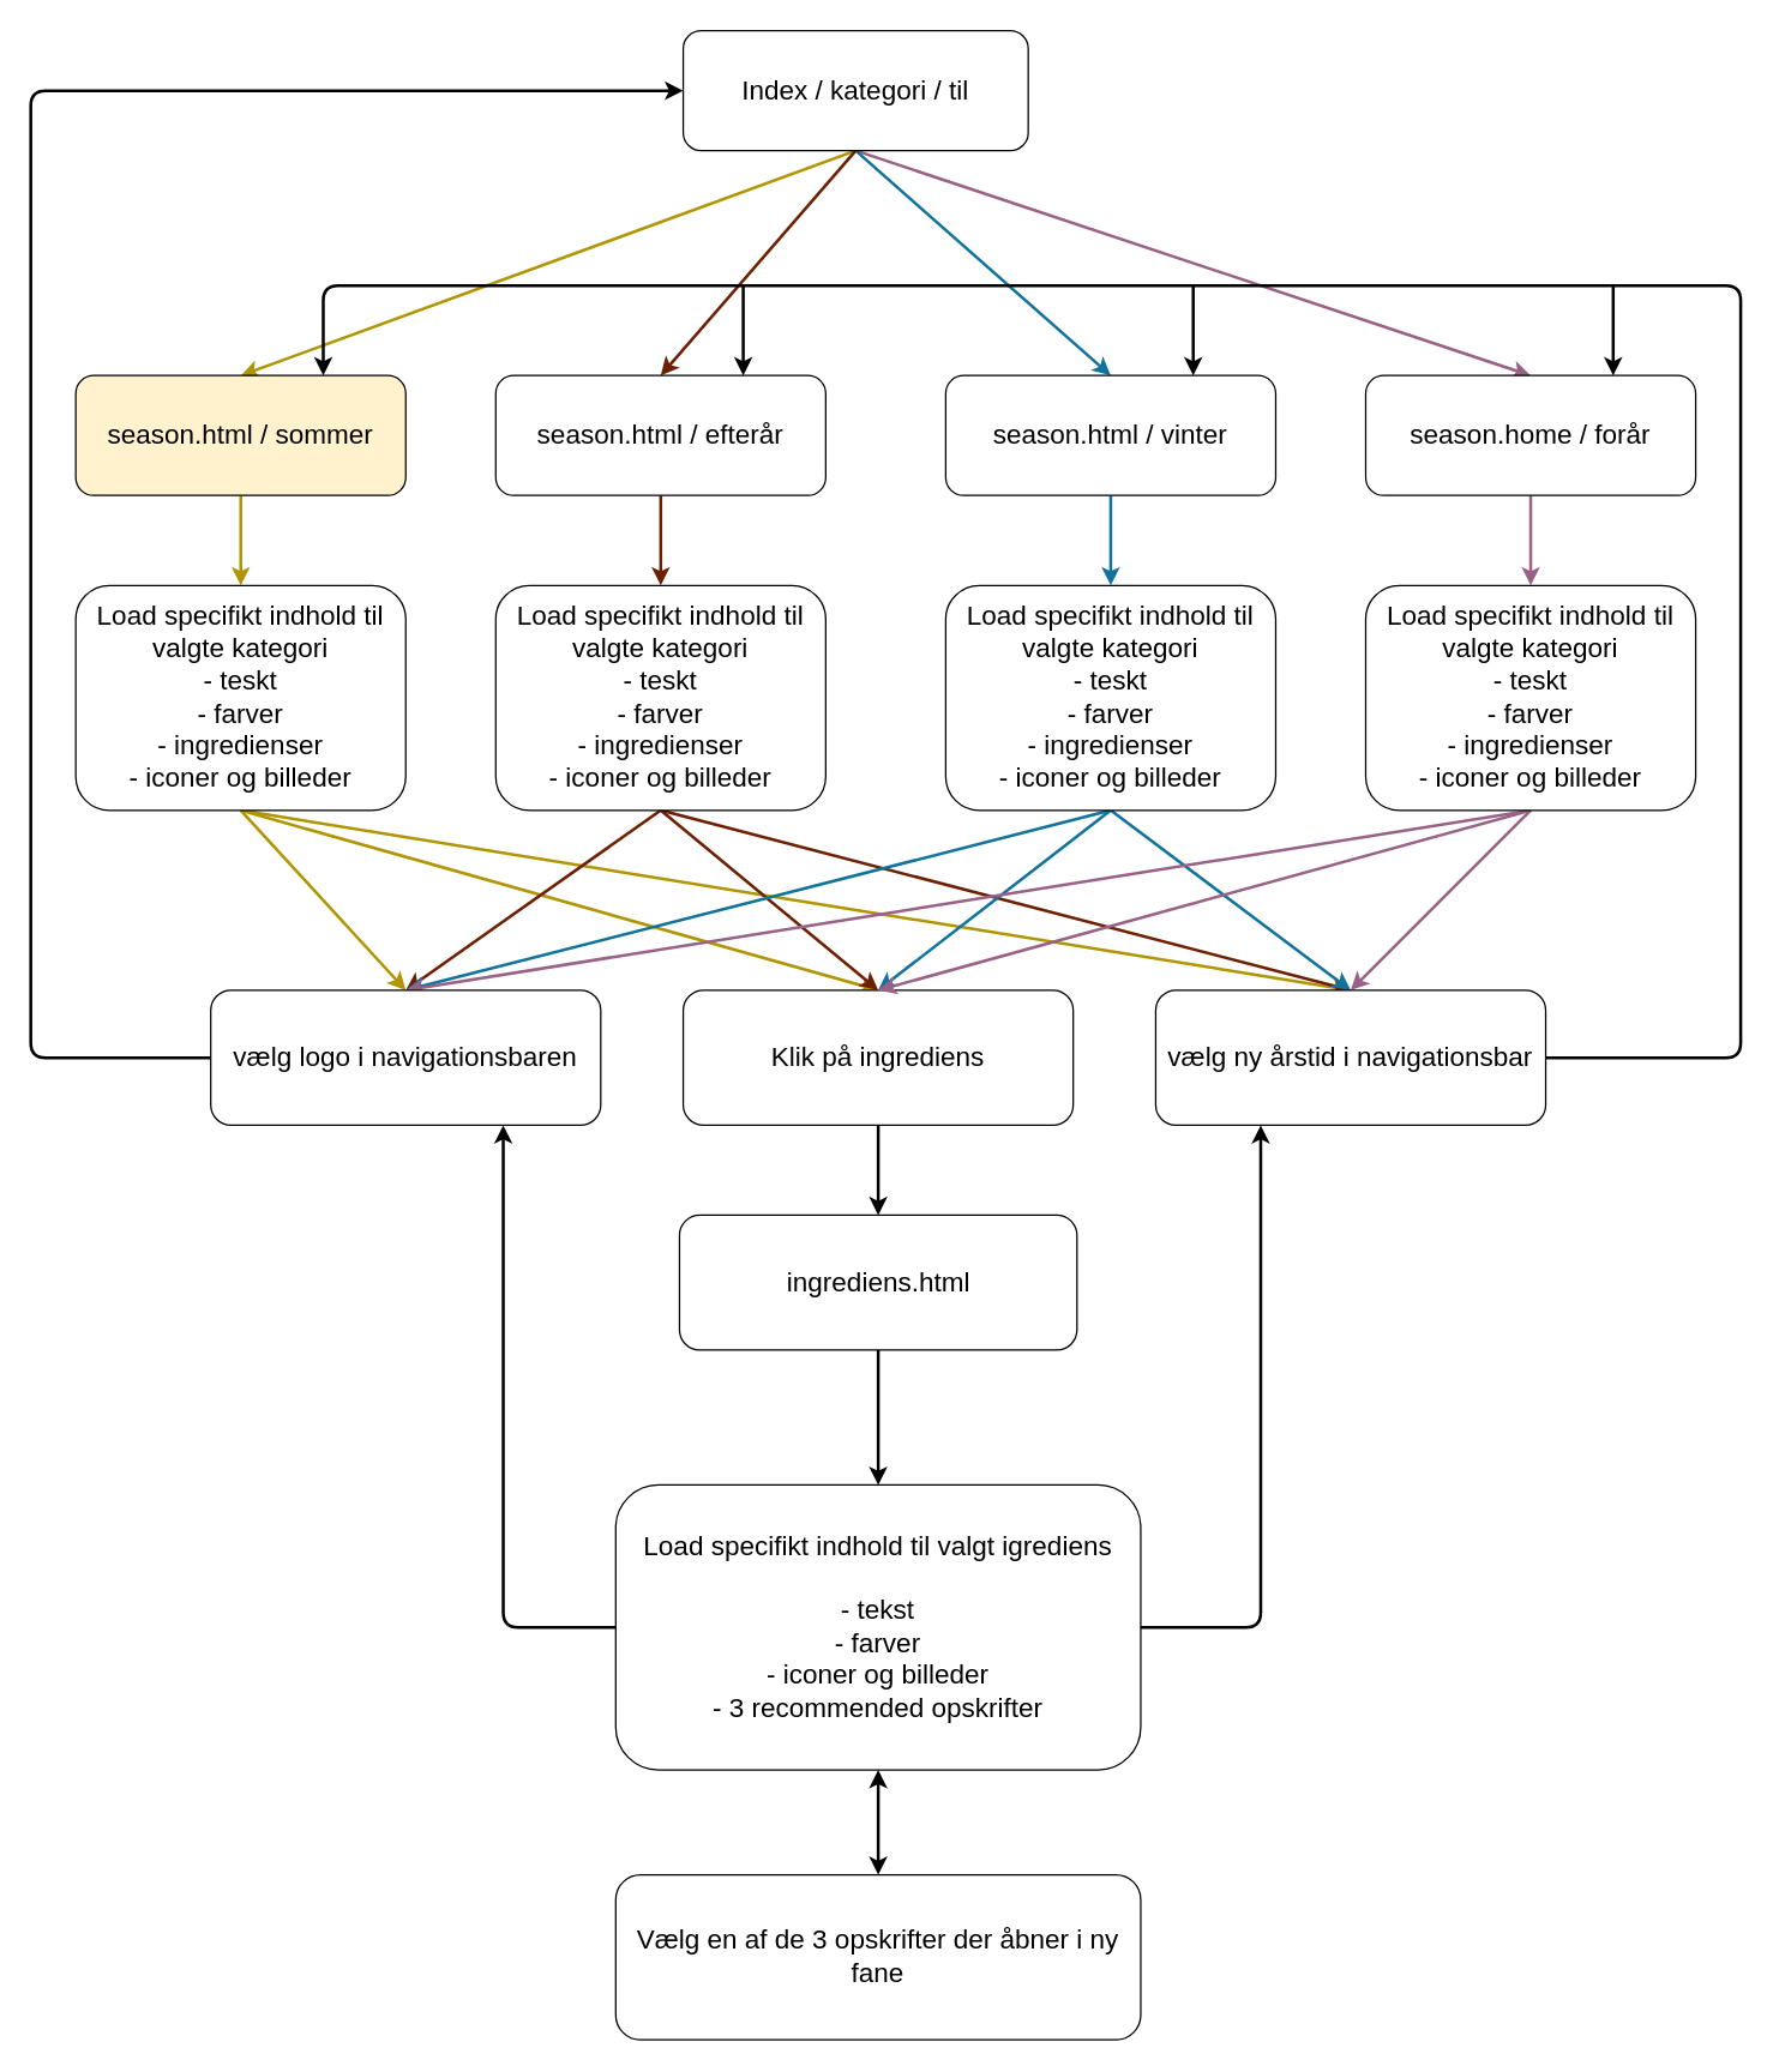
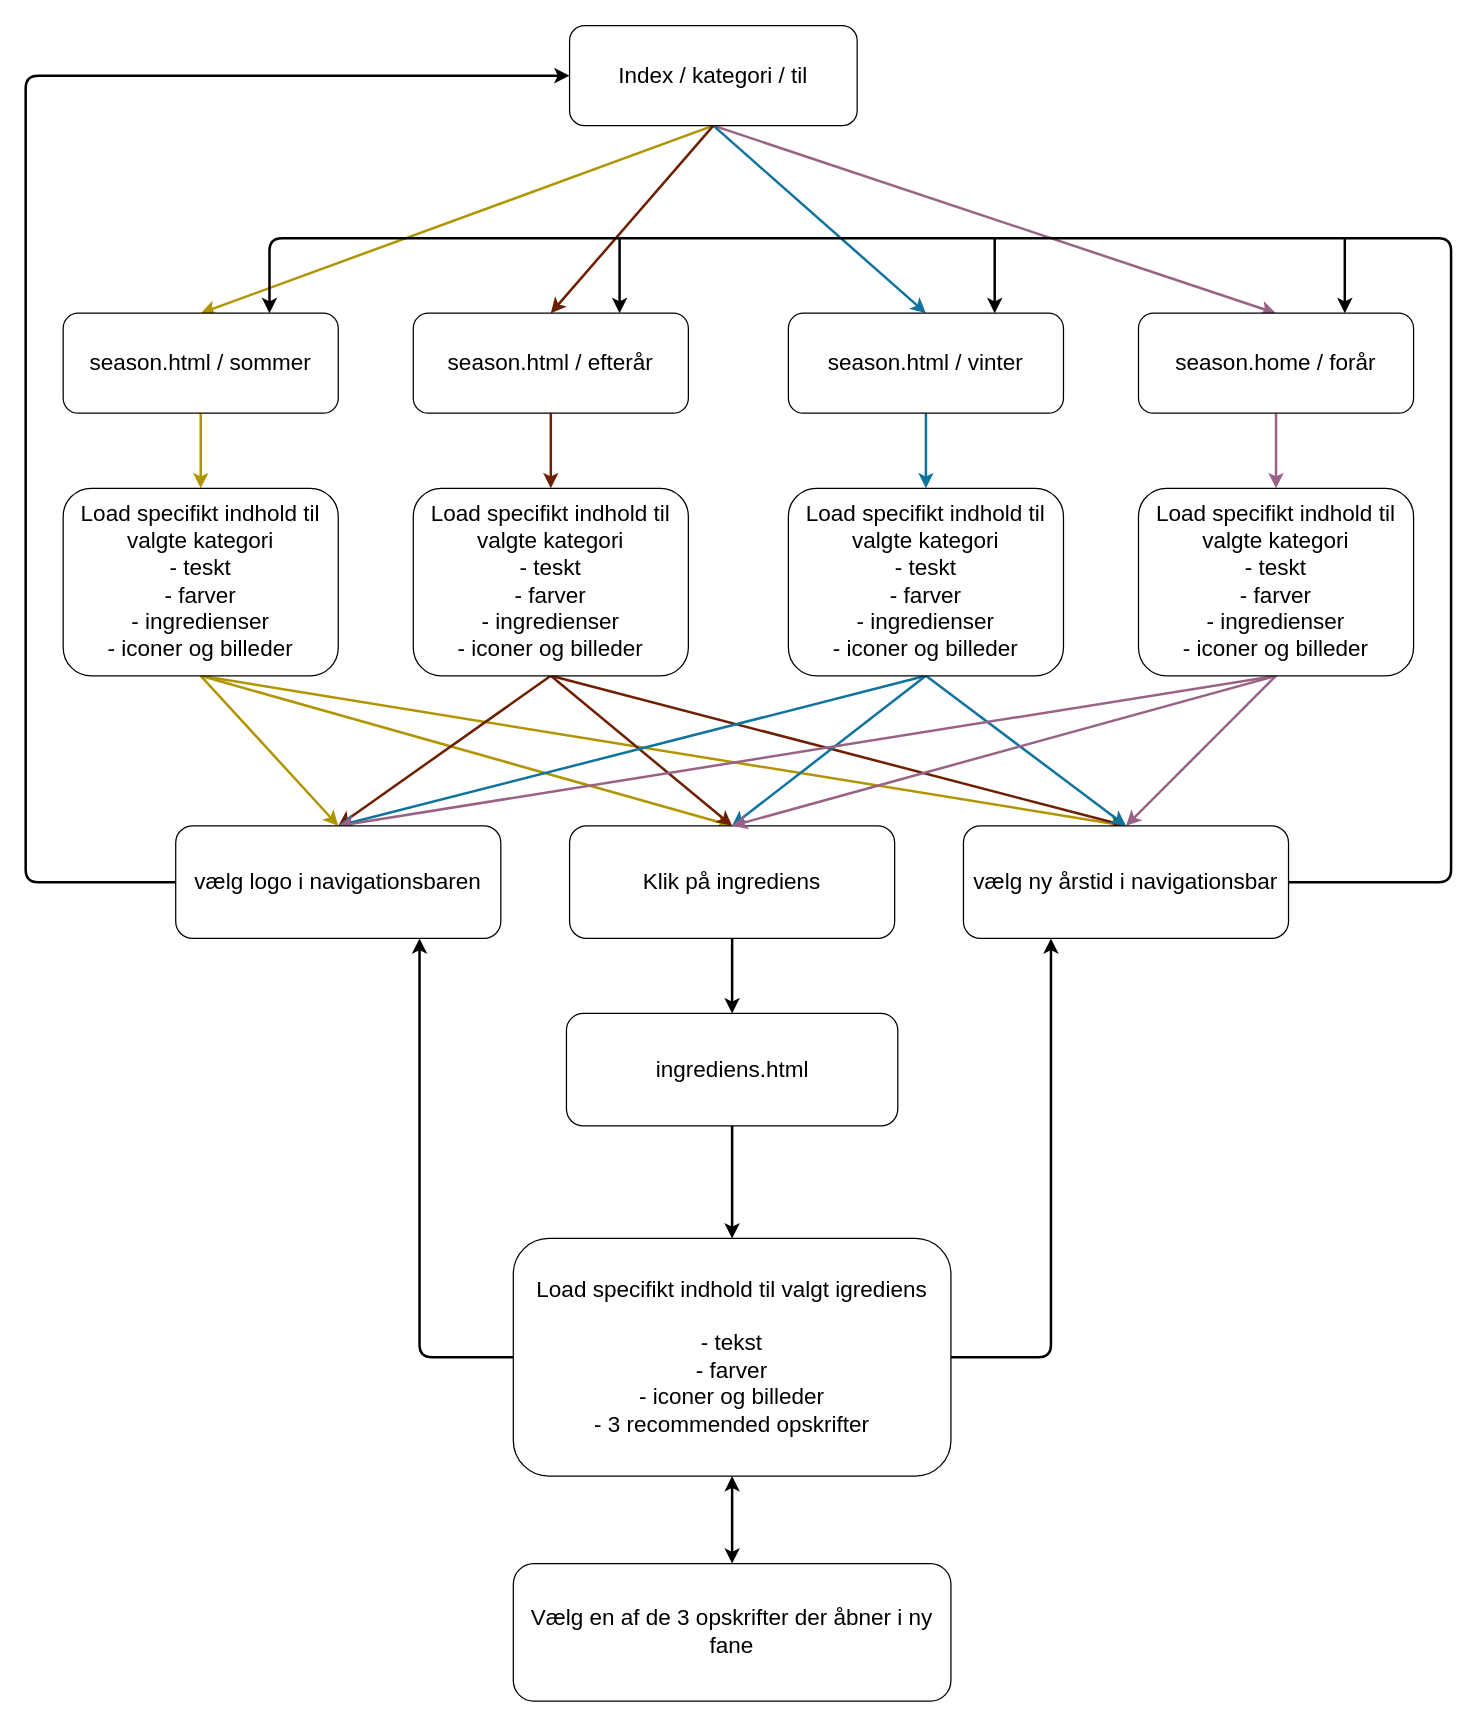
- <mxCell id="8" value="&lt;font style=&quot;font-size: 18px;&quot;&gt;season.html / sommer&lt;/font&gt;" style="rounded=1;whiteSpace=wrap;html=1;fontSize=15;fillColor=#fff2cc;" vertex="1" parent="1"><mxGeometry x="50" y="250" width="220" height="80" as="geometry" /></mxCell>
+ <mxCell id="8" value="&lt;font style=&quot;font-size: 18px;&quot;&gt;season.html / sommer&lt;/font&gt;" style="rounded=1;whiteSpace=wrap;html=1;fontSize=15;" vertex="1" parent="1"><mxGeometry x="50" y="250" width="220" height="80" as="geometry" /></mxCell>
